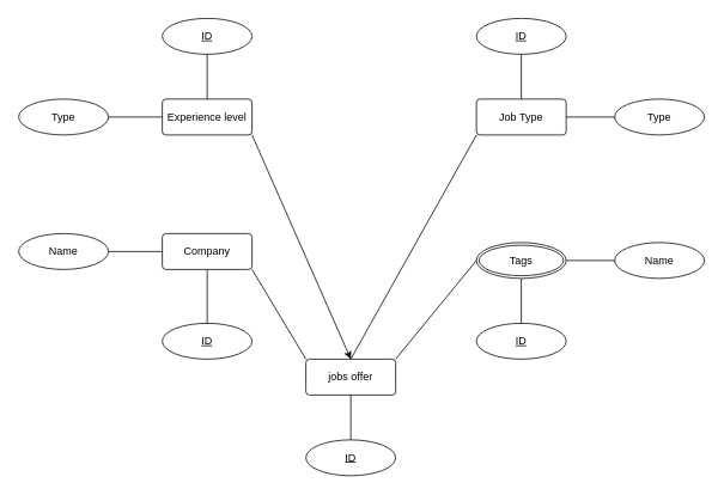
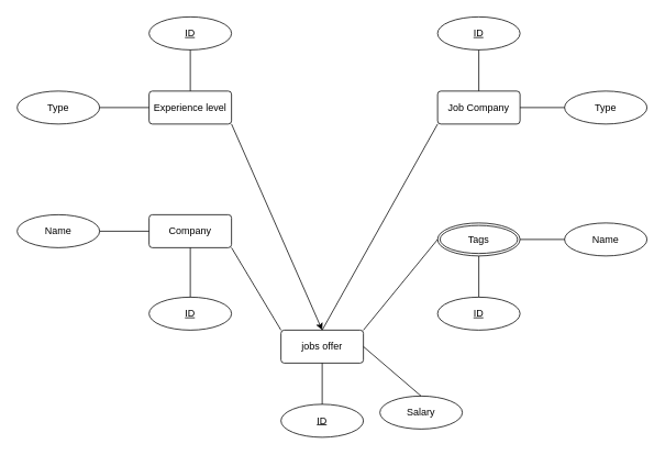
- <mxCell id="2" value="Job Type" style="rounded=1;arcSize=10;whiteSpace=wrap;html=1;align=center;" vertex="1" parent="1"><mxGeometry x="530" y="110" width="100" height="40" as="geometry" /></mxCell>
+ <mxCell id="2" value="Job Company" style="rounded=1;arcSize=10;whiteSpace=wrap;html=1;align=center;" vertex="1" parent="1"><mxGeometry x="530" y="110" width="100" height="40" as="geometry" /></mxCell>
+ <mxCell id="24" value="" style="endArrow=none;html=1;rounded=0;exitX=1;exitY=0.5;exitDx=0;exitDy=0;entryX=0.5;entryY=0;entryDx=0;entryDy=0;" edge="1" parent="1" source="20" target="23"><mxGeometry relative="1" as="geometry"><mxPoint x="520" y="430" as="sourcePoint" /><mxPoint x="680" y="430" as="targetPoint" /></mxGeometry></mxCell>
+ <mxCell id="23" value="Salary" style="ellipse;whiteSpace=wrap;html=1;align=center;" vertex="1" parent="1"><mxGeometry x="460" y="480" width="100" height="40" as="geometry" /></mxCell>
